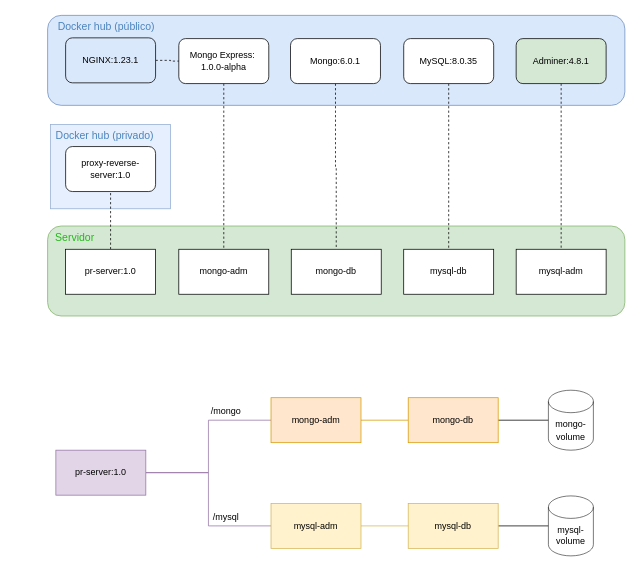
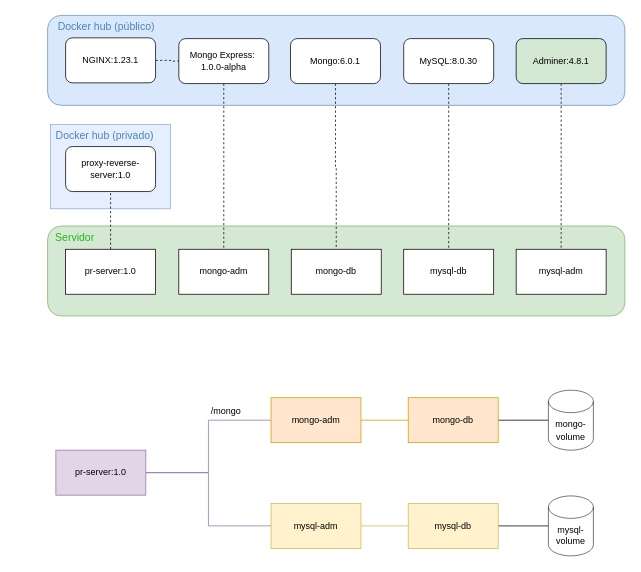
- <mxCell id="37" value="NGINX:1.23.1" style="rounded=1;whiteSpace=wrap;html=1;fillColor=#dae8fc;" vertex="1" parent="1"><mxGeometry x="87" y="50" width="120" height="60" as="geometry" /></mxCell>
+ <mxCell id="37" value="NGINX:1.23.1" style="rounded=1;whiteSpace=wrap;html=1;" vertex="1" parent="1"><mxGeometry x="87" y="50" width="120" height="60" as="geometry" /></mxCell>
- <mxCell id="13" value="MySQL:8.0.35" style="rounded=1;whiteSpace=wrap;html=1;" vertex="1" parent="1"><mxGeometry x="538" y="51" width="120" height="60" as="geometry" /></mxCell>
+ <mxCell id="13" value="MySQL:8.0.30" style="rounded=1;whiteSpace=wrap;html=1;" vertex="1" parent="1"><mxGeometry x="538" y="51" width="120" height="60" as="geometry" /></mxCell>
- <mxCell id="28" value="/mysql" style="text;html=1;align=center;verticalAlign=middle;whiteSpace=wrap;rounded=0;" vertex="1" parent="1"><mxGeometry x="271" y="675" width="60" height="30" as="geometry" /></mxCell>
